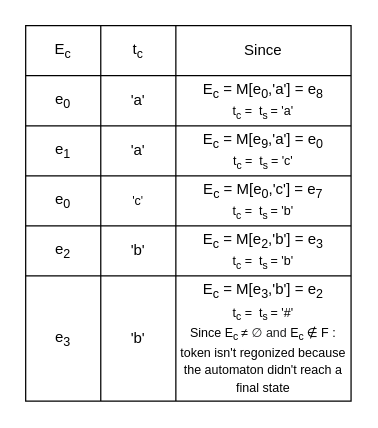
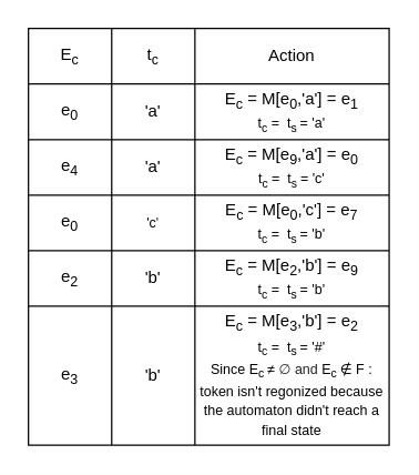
- <mxCell id="6" value="Since" style="shape=partialRectangle;html=1;whiteSpace=wrap;connectable=0;strokeColor=inherit;overflow=hidden;fillColor=none;top=0;left=0;bottom=0;right=0;pointerEvents=1;" vertex="1" parent="3"><mxGeometry x="120" width="140" height="40" as="geometry"><mxRectangle width="140" height="40" as="alternateBounds" /></mxGeometry></mxCell>
+ <mxCell id="6" value="Action" style="shape=partialRectangle;html=1;whiteSpace=wrap;connectable=0;strokeColor=inherit;overflow=hidden;fillColor=none;top=0;left=0;bottom=0;right=0;pointerEvents=1;" vertex="1" parent="3"><mxGeometry x="120" width="140" height="40" as="geometry"><mxRectangle width="140" height="40" as="alternateBounds" /></mxGeometry></mxCell>
- <mxCell id="10" value="E&lt;sub&gt;c&lt;/sub&gt;&amp;nbsp;= M[e&lt;sub&gt;0&lt;/sub&gt;,'a'] = e&lt;sub&gt;8&lt;/sub&gt;&lt;div&gt;&lt;span style=&quot;font-size: 10px;&quot;&gt;t&lt;sub&gt;c&lt;/sub&gt;&amp;nbsp;=&amp;nbsp; t&lt;sub&gt;s&amp;nbsp;&lt;/sub&gt;= 'a'&lt;/span&gt;&lt;/div&gt;" style="shape=partialRectangle;html=1;whiteSpace=wrap;connectable=0;strokeColor=inherit;overflow=hidden;fillColor=none;top=0;left=0;bottom=0;right=0;pointerEvents=1;" vertex="1" parent="7"><mxGeometry x="120" width="140" height="40" as="geometry"><mxRectangle width="140" height="40" as="alternateBounds" /></mxGeometry></mxCell>
+ <mxCell id="10" value="E&lt;sub&gt;c&lt;/sub&gt;&amp;nbsp;= M[e&lt;sub&gt;0&lt;/sub&gt;,'a'] = e&lt;sub&gt;1&lt;/sub&gt;&lt;div&gt;&lt;span style=&quot;font-size: 10px;&quot;&gt;t&lt;sub&gt;c&lt;/sub&gt;&amp;nbsp;=&amp;nbsp; t&lt;sub&gt;s&amp;nbsp;&lt;/sub&gt;= 'a'&lt;/span&gt;&lt;/div&gt;" style="shape=partialRectangle;html=1;whiteSpace=wrap;connectable=0;strokeColor=inherit;overflow=hidden;fillColor=none;top=0;left=0;bottom=0;right=0;pointerEvents=1;" vertex="1" parent="7"><mxGeometry x="120" width="140" height="40" as="geometry"><mxRectangle width="140" height="40" as="alternateBounds" /></mxGeometry></mxCell>
- <mxCell id="12" value="e&lt;sub&gt;1&lt;/sub&gt;" style="shape=partialRectangle;html=1;whiteSpace=wrap;connectable=0;strokeColor=inherit;overflow=hidden;fillColor=none;top=0;left=0;bottom=0;right=0;pointerEvents=1;" vertex="1" parent="11"><mxGeometry width="60" height="40" as="geometry"><mxRectangle width="60" height="40" as="alternateBounds" /></mxGeometry></mxCell>
+ <mxCell id="12" value="e&lt;sub&gt;4&lt;/sub&gt;" style="shape=partialRectangle;html=1;whiteSpace=wrap;connectable=0;strokeColor=inherit;overflow=hidden;fillColor=none;top=0;left=0;bottom=0;right=0;pointerEvents=1;" vertex="1" parent="11"><mxGeometry width="60" height="40" as="geometry"><mxRectangle width="60" height="40" as="alternateBounds" /></mxGeometry></mxCell>
- <mxCell id="22" value="E&lt;sub&gt;c&lt;/sub&gt;&amp;nbsp;= M[e&lt;sub&gt;2&lt;/sub&gt;,'b'] = e&lt;sub&gt;3&lt;/sub&gt;&lt;div&gt;&lt;span style=&quot;font-size: 10px;&quot;&gt;t&lt;sub&gt;c&lt;/sub&gt;&amp;nbsp;=&amp;nbsp; t&lt;sub&gt;s&amp;nbsp;&lt;/sub&gt;= 'b'&lt;/span&gt;&lt;/div&gt;" style="shape=partialRectangle;html=1;whiteSpace=wrap;connectable=0;strokeColor=inherit;overflow=hidden;fillColor=none;top=0;left=0;bottom=0;right=0;pointerEvents=1;" vertex="1" parent="19"><mxGeometry x="120" width="140" height="40" as="geometry"><mxRectangle width="140" height="40" as="alternateBounds" /></mxGeometry></mxCell>
+ <mxCell id="22" value="E&lt;sub&gt;c&lt;/sub&gt;&amp;nbsp;= M[e&lt;sub&gt;2&lt;/sub&gt;,'b'] = e&lt;sub&gt;9&lt;/sub&gt;&lt;div&gt;&lt;span style=&quot;font-size: 10px;&quot;&gt;t&lt;sub&gt;c&lt;/sub&gt;&amp;nbsp;=&amp;nbsp; t&lt;sub&gt;s&amp;nbsp;&lt;/sub&gt;= 'b'&lt;/span&gt;&lt;/div&gt;" style="shape=partialRectangle;html=1;whiteSpace=wrap;connectable=0;strokeColor=inherit;overflow=hidden;fillColor=none;top=0;left=0;bottom=0;right=0;pointerEvents=1;" vertex="1" parent="19"><mxGeometry x="120" width="140" height="40" as="geometry"><mxRectangle width="140" height="40" as="alternateBounds" /></mxGeometry></mxCell>
